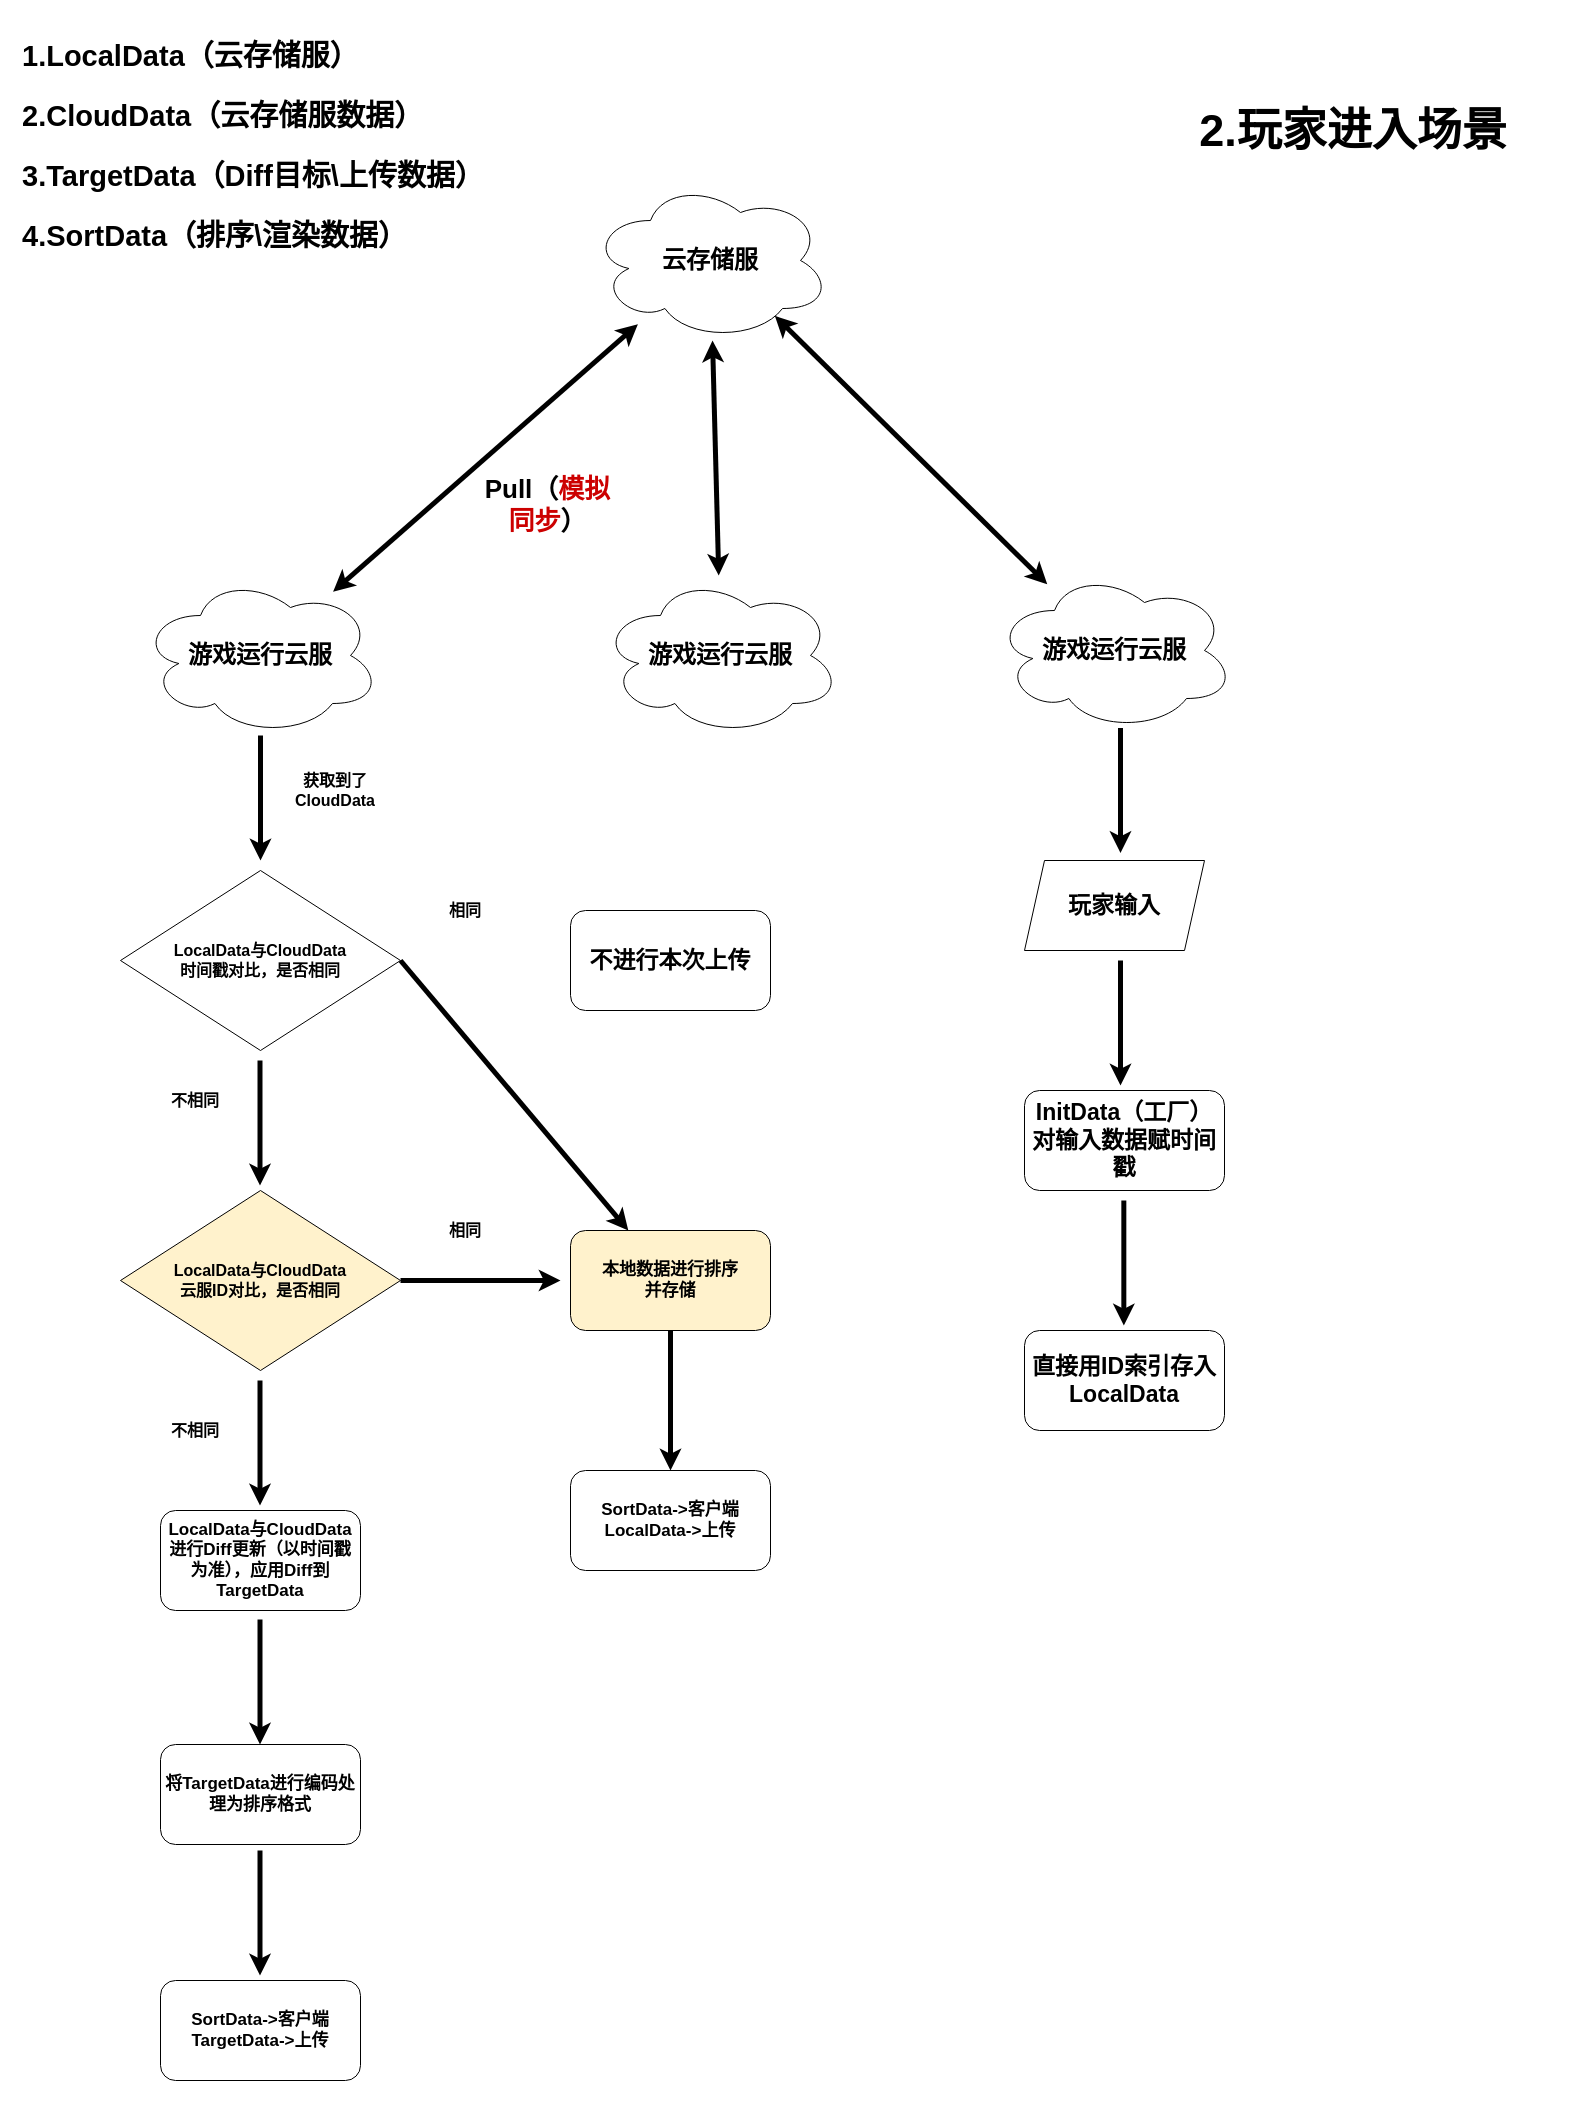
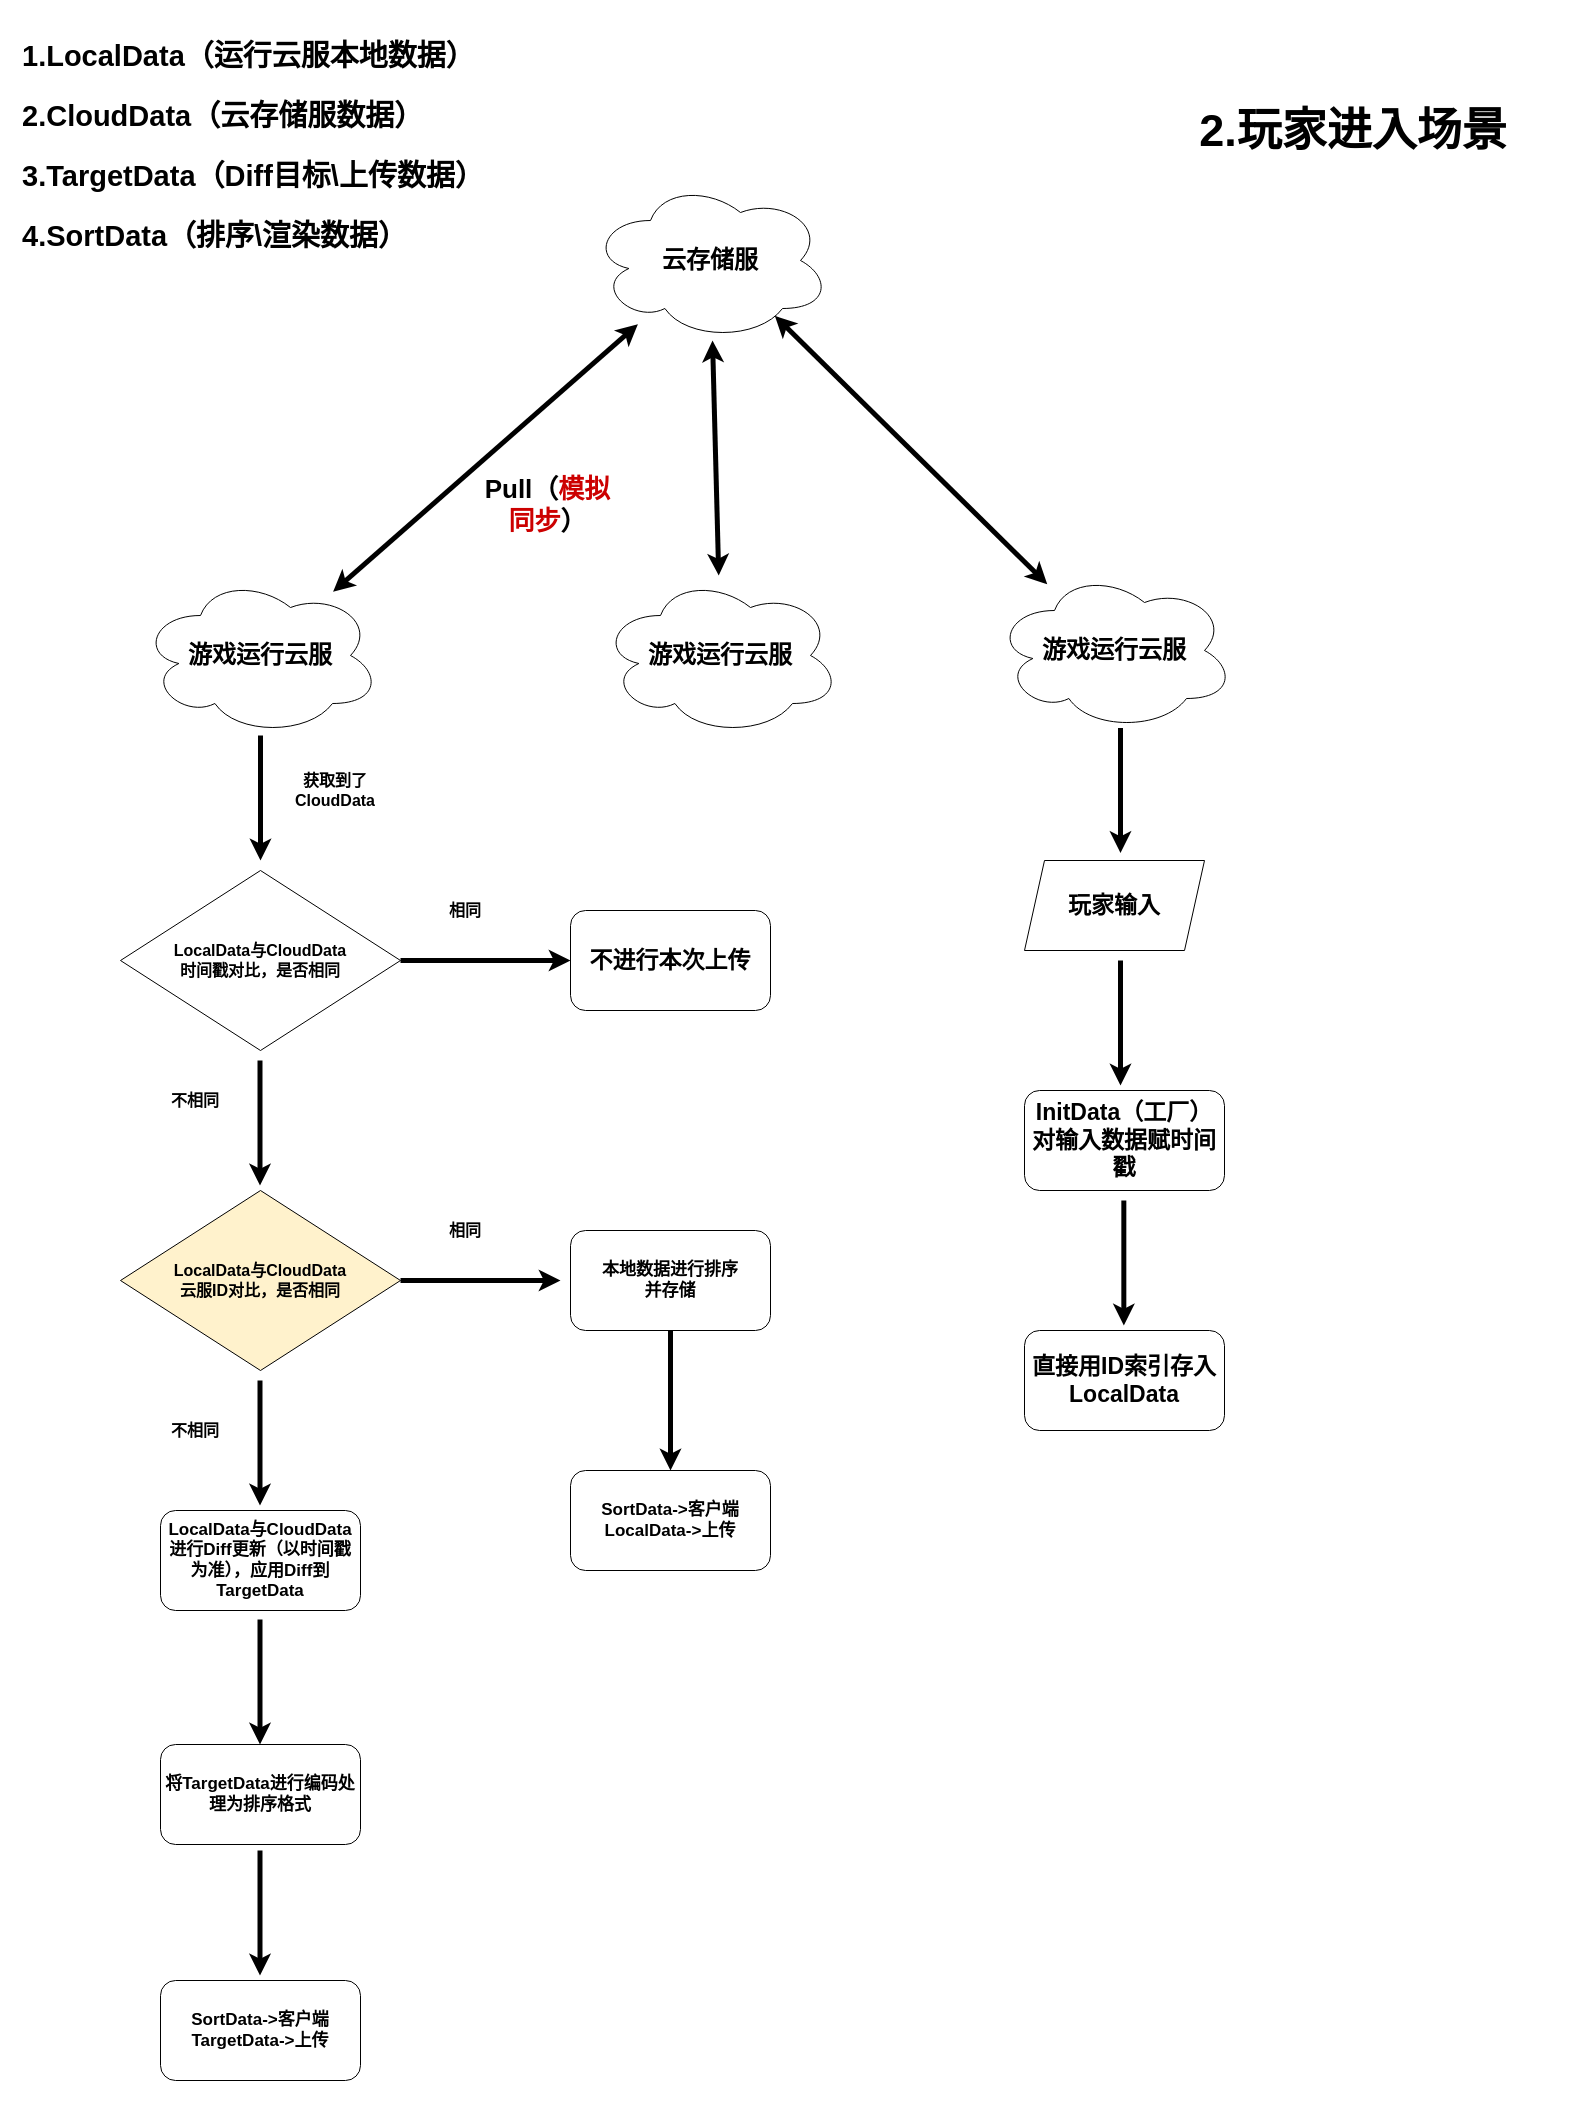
- <mxCell id="38" value="&lt;span&gt;&lt;b&gt;&lt;font style=&quot;font-size: 29px;&quot;&gt;1.LocalData（云存储服）&lt;/font&gt;&lt;/b&gt;&lt;/span&gt;" style="text;html=1;align=left;verticalAlign=middle;whiteSpace=wrap;rounded=0;strokeWidth=1;fontSize=45;" vertex="1" parent="1"><mxGeometry x="20" y="20" width="480" height="60" as="geometry" /></mxCell>
+ <mxCell id="38" value="&lt;span&gt;&lt;b&gt;&lt;font style=&quot;font-size: 29px;&quot;&gt;1.LocalData（运行云服本地数据）&lt;/font&gt;&lt;/b&gt;&lt;/span&gt;" style="text;html=1;align=left;verticalAlign=middle;whiteSpace=wrap;rounded=0;strokeWidth=1;fontSize=45;" vertex="1" parent="1"><mxGeometry x="20" y="20" width="480" height="60" as="geometry" /></mxCell>
- <mxCell id="14" value="" style="endArrow=classic;html=1;rounded=0;strokeWidth=5;exitX=1;exitY=0.5;exitDx=0;exitDy=0;" edge="1" parent="1" source="12" target="20"><mxGeometry width="50" height="50" relative="1" as="geometry"><mxPoint x="430" y="950" as="sourcePoint" /><mxPoint x="620" y="960" as="targetPoint" /></mxGeometry></mxCell>
+ <mxCell id="14" value="" style="endArrow=classic;html=1;rounded=0;strokeWidth=5;exitX=1;exitY=0.5;exitDx=0;exitDy=0;" edge="1" parent="1" source="12" target="15"><mxGeometry width="50" height="50" relative="1" as="geometry"><mxPoint x="430" y="950" as="sourcePoint" /><mxPoint x="620" y="960" as="targetPoint" /></mxGeometry></mxCell>
- <mxCell id="20" value="&lt;b style=&quot;&quot;&gt;&lt;font style=&quot;font-size: 17px;&quot;&gt;本地数据进行排序&lt;/font&gt;&lt;/b&gt;&lt;div&gt;&lt;b style=&quot;&quot;&gt;&lt;font style=&quot;font-size: 17px;&quot;&gt;并存储&lt;/font&gt;&lt;/b&gt;&lt;/div&gt;" style="rounded=1;whiteSpace=wrap;html=1;fillColor=#fff2cc;" vertex="1" parent="1"><mxGeometry x="570" y="1230" width="200" height="100" as="geometry" /></mxCell>
+ <mxCell id="20" value="&lt;b style=&quot;&quot;&gt;&lt;font style=&quot;font-size: 17px;&quot;&gt;本地数据进行排序&lt;/font&gt;&lt;/b&gt;&lt;div&gt;&lt;b style=&quot;&quot;&gt;&lt;font style=&quot;font-size: 17px;&quot;&gt;并存储&lt;/font&gt;&lt;/b&gt;&lt;/div&gt;" style="rounded=1;whiteSpace=wrap;html=1;" vertex="1" parent="1"><mxGeometry x="570" y="1230" width="200" height="100" as="geometry" /></mxCell>
